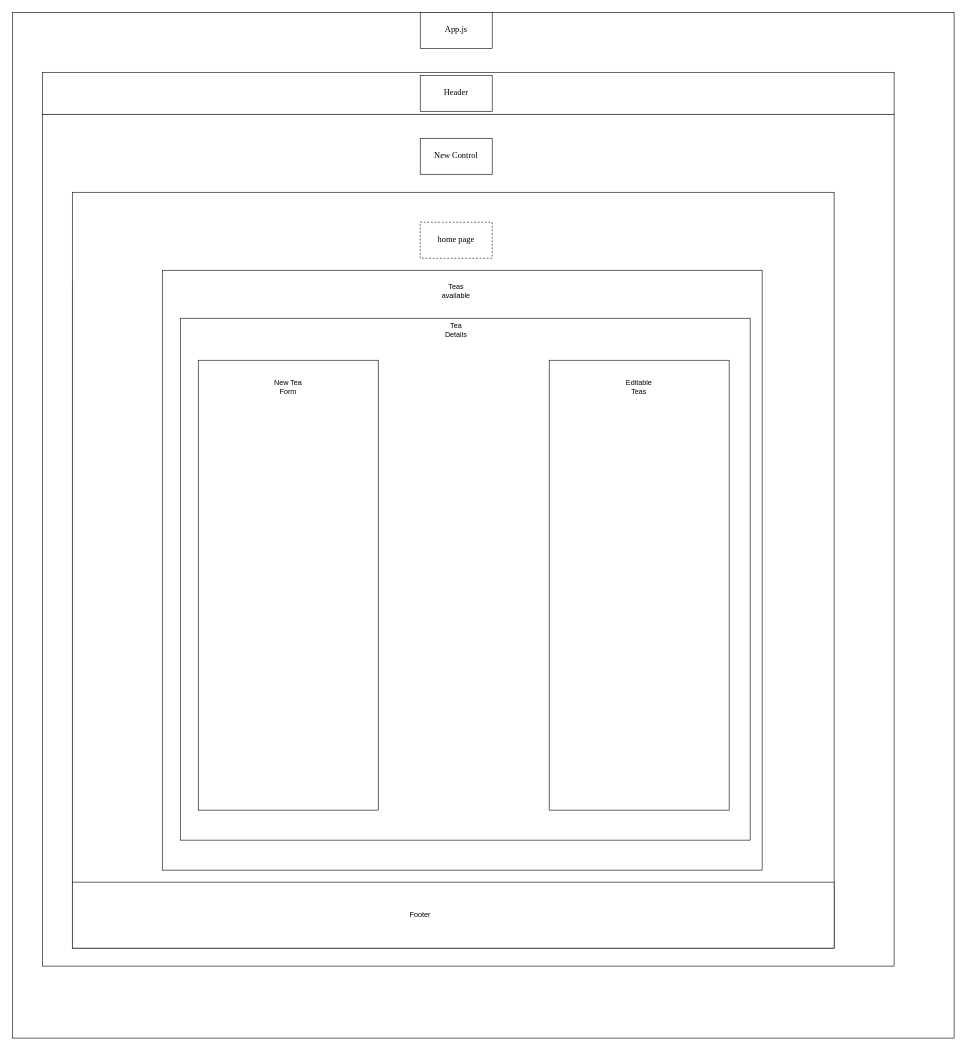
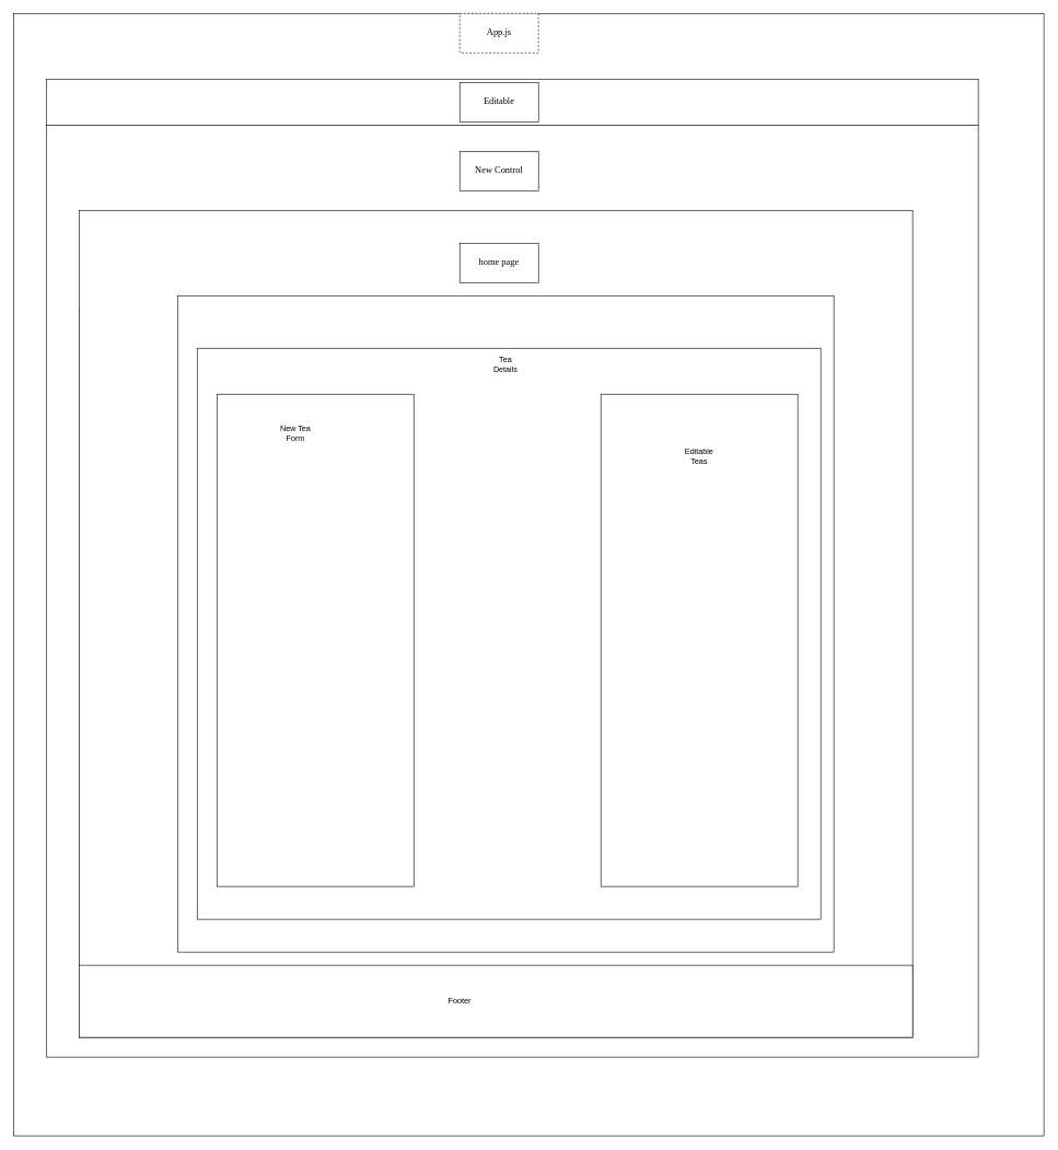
- <mxCell id="6" value="App.js" style="rounded=0;whiteSpace=wrap;html=1;fontFamily=Times New Roman;fontSize=14;" vertex="1" parent="1"><mxGeometry x="700" y="20" width="120" height="60" as="geometry" /></mxCell>
+ <mxCell id="6" value="App.js" style="rounded=0;whiteSpace=wrap;html=1;fontFamily=Times New Roman;fontSize=14;dashed=1;" vertex="1" parent="1"><mxGeometry x="700" y="20" width="120" height="60" as="geometry" /></mxCell>
- <mxCell id="7" value="Header" style="rounded=0;whiteSpace=wrap;html=1;fontFamily=Times New Roman;fontSize=14;" vertex="1" parent="1"><mxGeometry x="700" y="125" width="120" height="60" as="geometry" /></mxCell>
+ <mxCell id="7" value="Editable" style="rounded=0;whiteSpace=wrap;html=1;fontFamily=Times New Roman;fontSize=14;" vertex="1" parent="1"><mxGeometry x="700" y="125" width="120" height="60" as="geometry" /></mxCell>
- <mxCell id="11" value="home page" style="rounded=0;whiteSpace=wrap;html=1;fontFamily=Times New Roman;fontSize=14;dashed=1;" vertex="1" parent="1"><mxGeometry x="700" y="370" width="120" height="60" as="geometry" /></mxCell>
+ <mxCell id="11" value="home page" style="rounded=0;whiteSpace=wrap;html=1;fontFamily=Times New Roman;fontSize=14;" vertex="1" parent="1"><mxGeometry x="700" y="370" width="120" height="60" as="geometry" /></mxCell>
- <mxCell id="15" value="Teas available" style="text;html=1;strokeColor=none;fillColor=none;align=center;verticalAlign=middle;whiteSpace=wrap;rounded=0;" vertex="1" parent="1"><mxGeometry x="730" y="470" width="60" height="30" as="geometry" /></mxCell>
- <mxCell id="21" value="Tea Details" style="text;html=1;strokeColor=none;fillColor=none;align=center;verticalAlign=middle;whiteSpace=wrap;rounded=0;" vertex="1" parent="1"><mxGeometry x="730" y="535" width="60" height="30" as="geometry" /></mxCell>
+ <mxCell id="21" value="Tea Details" style="text;html=1;strokeColor=none;fillColor=none;align=center;verticalAlign=middle;whiteSpace=wrap;rounded=0;" vertex="1" parent="1"><mxGeometry x="740" y="540" width="60" height="30" as="geometry" /></mxCell>
- <mxCell id="19" value="New Tea Form" style="text;html=1;strokeColor=none;fillColor=none;align=center;verticalAlign=middle;whiteSpace=wrap;rounded=0;" vertex="1" parent="1"><mxGeometry x="450" y="630" width="60" height="30" as="geometry" /></mxCell>
+ <mxCell id="19" value="New Tea Form" style="text;html=1;strokeColor=none;fillColor=none;align=center;verticalAlign=middle;whiteSpace=wrap;rounded=0;" vertex="1" parent="1"><mxGeometry x="420" y="645" width="60" height="30" as="geometry" /></mxCell>
- <mxCell id="20" value="Editable Teas" style="text;html=1;strokeColor=none;fillColor=none;align=center;verticalAlign=middle;whiteSpace=wrap;rounded=0;" vertex="1" parent="1"><mxGeometry x="1035" y="630" width="60" height="30" as="geometry" /></mxCell>
+ <mxCell id="20" value="Editable Teas" style="text;html=1;strokeColor=none;fillColor=none;align=center;verticalAlign=middle;whiteSpace=wrap;rounded=0;" vertex="1" parent="1"><mxGeometry x="1035" y="680" width="60" height="30" as="geometry" /></mxCell>
